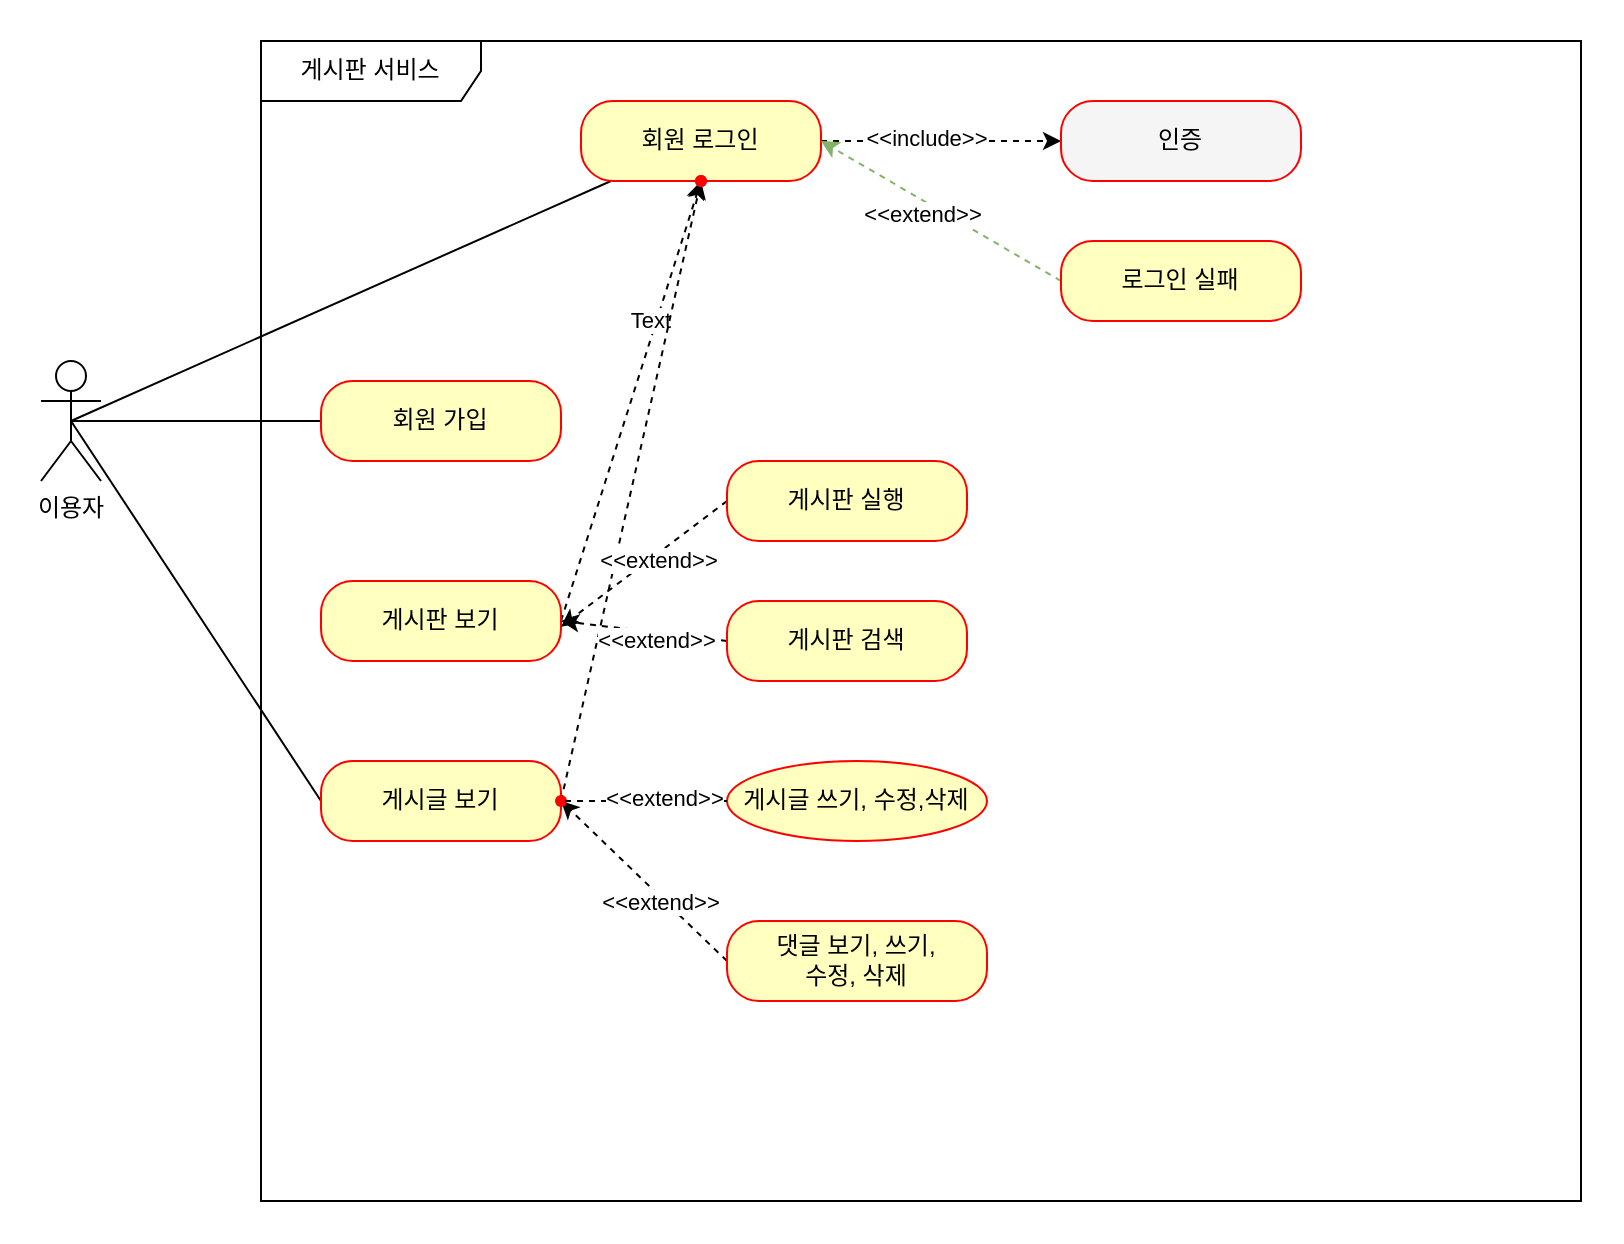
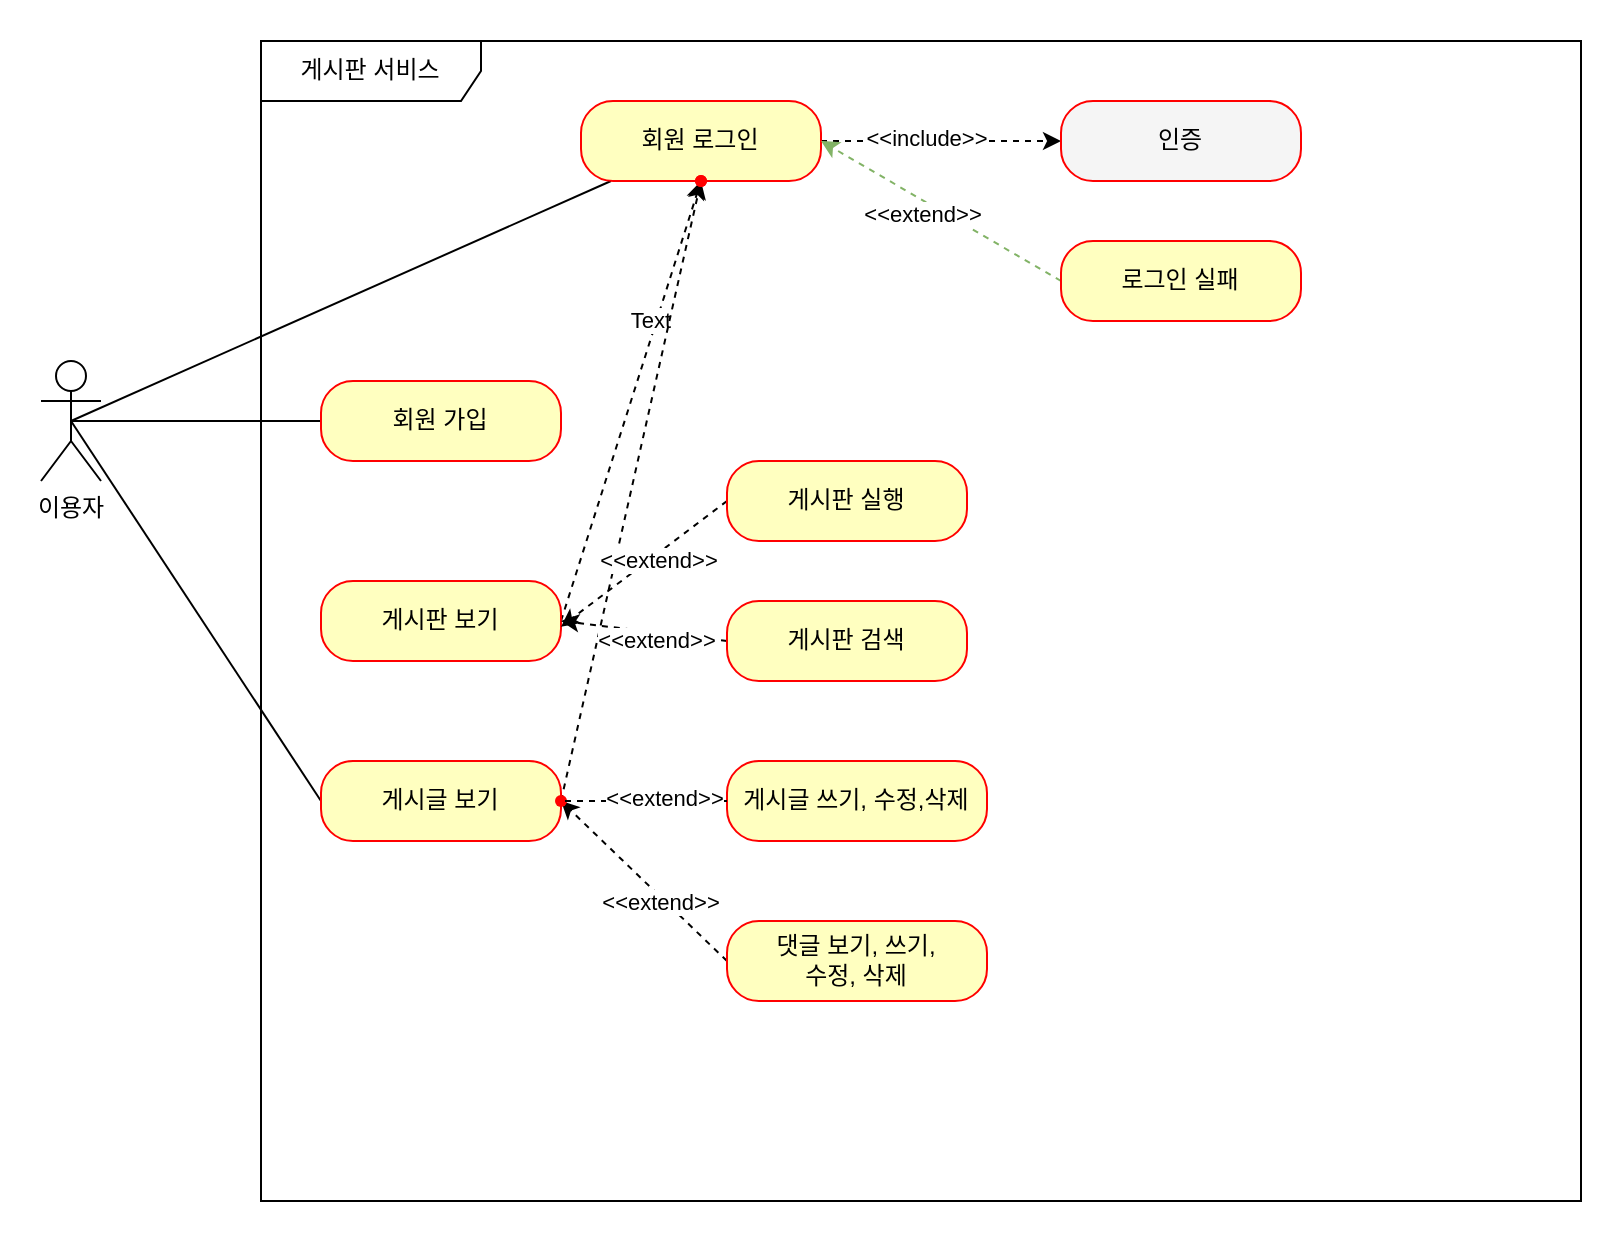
- <mxCell id="27" value="게시글 쓰기, 수정,삭제" style="ellipse;whiteSpace=wrap;html=1;arcSize=40;fontColor=#000000;fillColor=#ffffc0;strokeColor=#ff0000;" vertex="1" parent="1"><mxGeometry x="363" y="380" width="130" height="40" as="geometry" /></mxCell>
+ <mxCell id="27" value="게시글 쓰기, 수정,삭제" style="rounded=1;whiteSpace=wrap;html=1;arcSize=40;fontColor=#000000;fillColor=#ffffc0;strokeColor=#ff0000;" vertex="1" parent="1"><mxGeometry x="363" y="380" width="130" height="40" as="geometry" /></mxCell>
